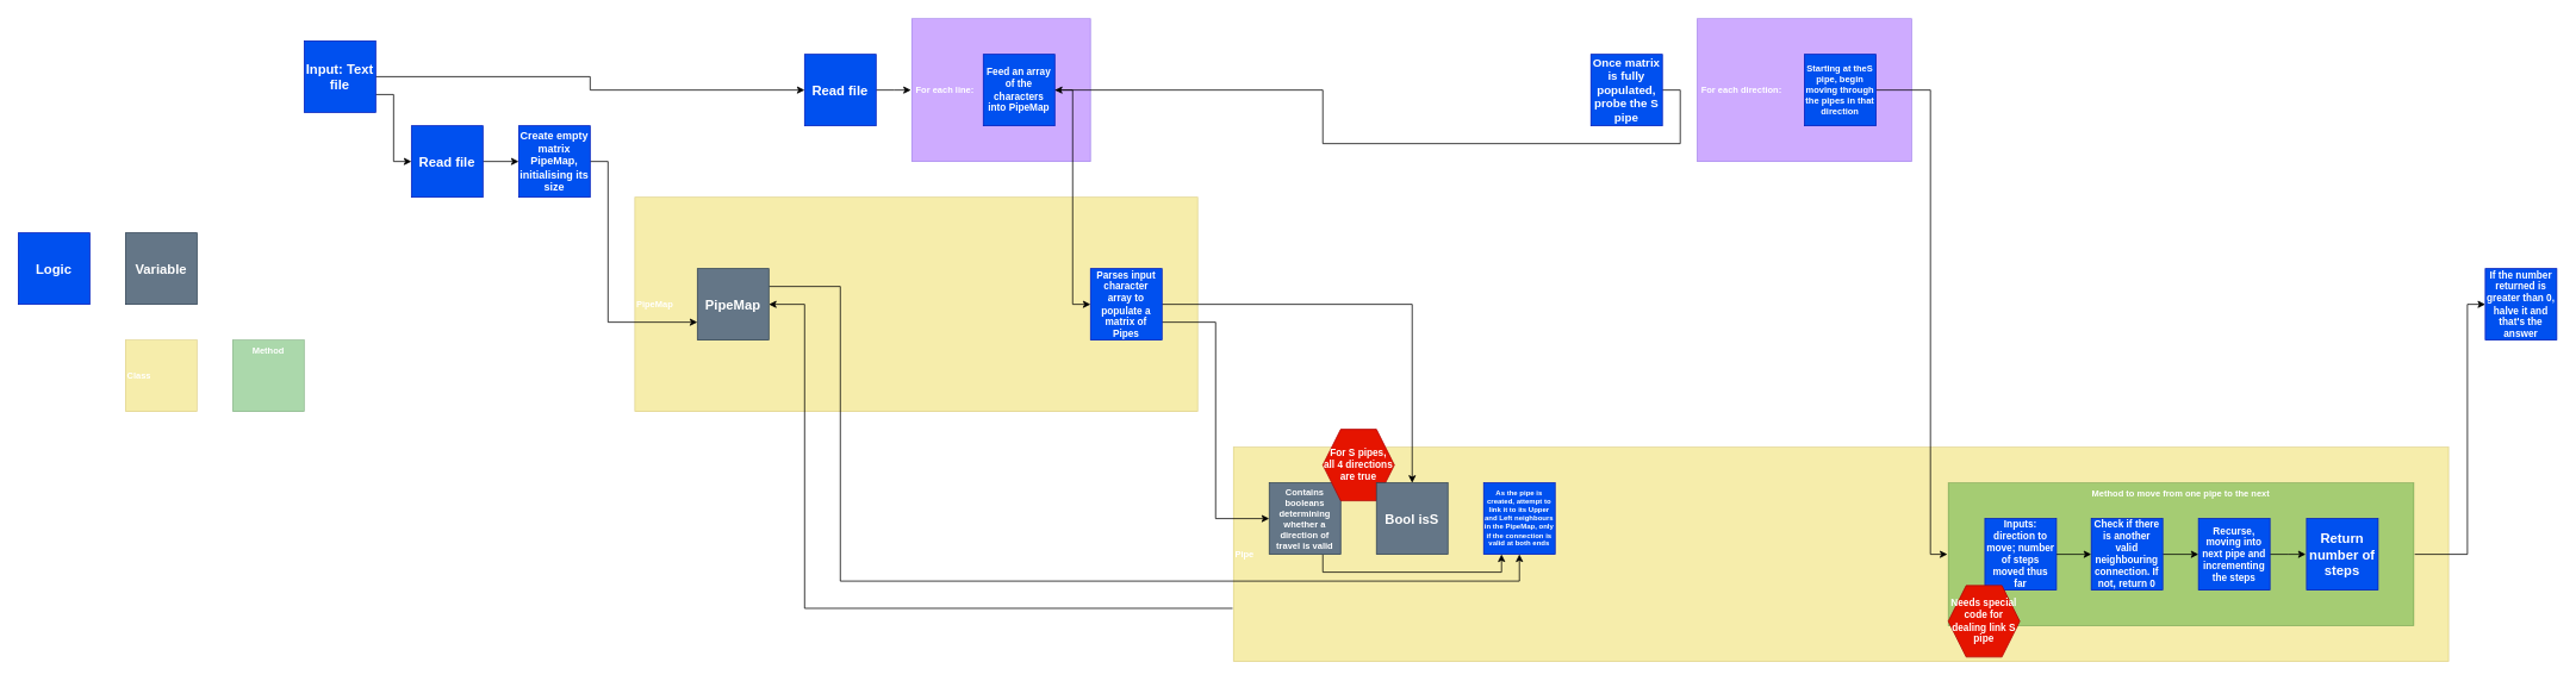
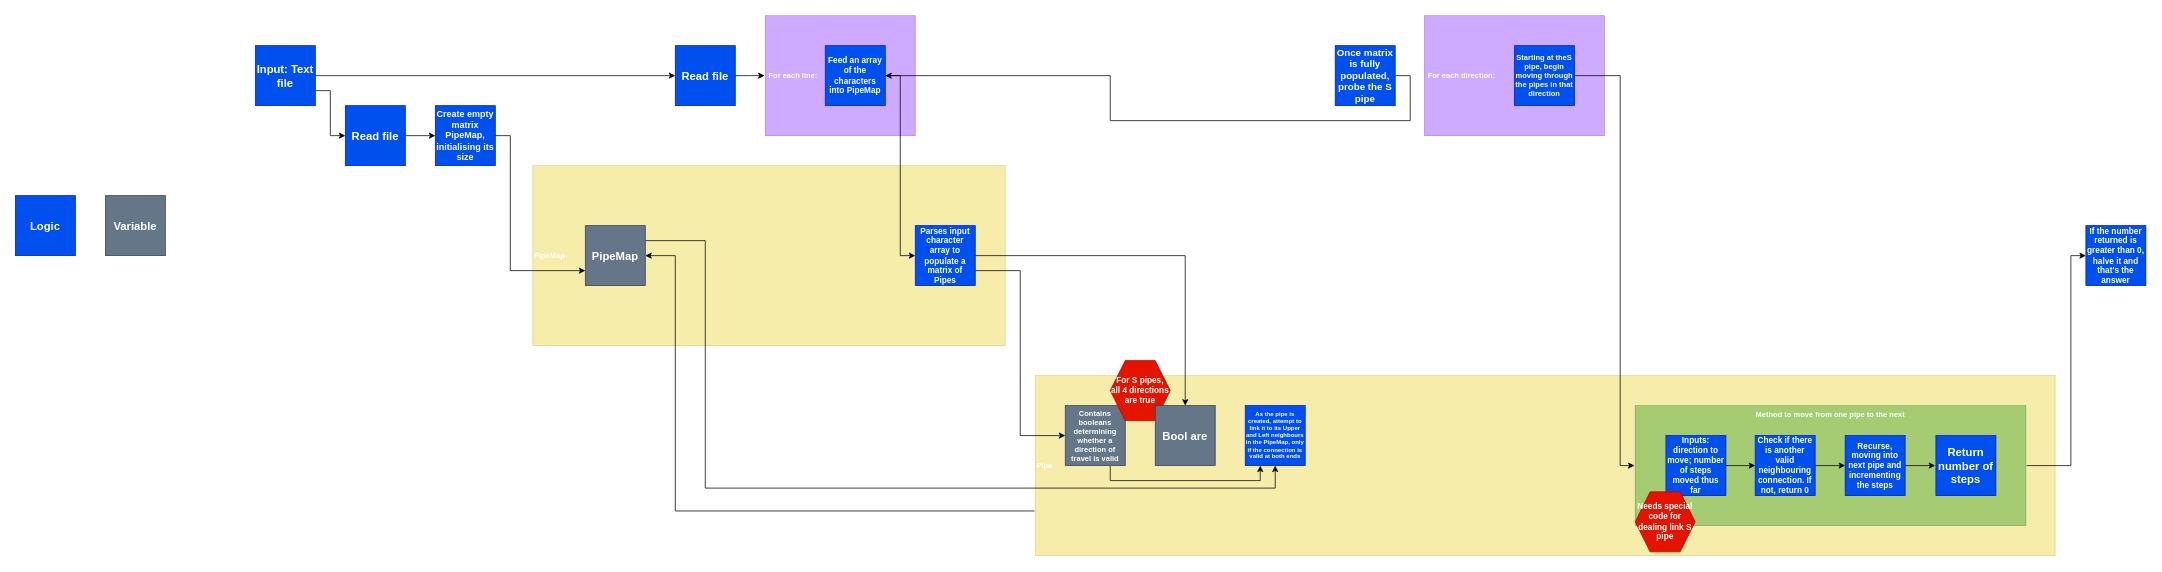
- <mxCell id="9" value="Input: Text file" style="rounded=0;whiteSpace=wrap;html=1;fillColor=#0050ef;fontColor=#ffffff;strokeColor=#001DBC;fontSize=15;fontStyle=1" parent="1" vertex="1"><mxGeometry x="340" y="45" width="80" height="80" as="geometry" /></mxCell>
+ <mxCell id="9" value="Input: Text file" style="rounded=0;whiteSpace=wrap;html=1;fillColor=#0050ef;fontColor=#ffffff;strokeColor=#001DBC;fontSize=15;fontStyle=1" parent="1" vertex="1"><mxGeometry x="340" y="60" width="80" height="80" as="geometry" /></mxCell>
- <mxCell id="15" value="Class" style="rounded=0;whiteSpace=wrap;html=1;fillColor=#e3c800;fontColor=#FFFFFF;strokeColor=#B09500;fontSize=10;fontStyle=1;align=left;opacity=33;perimeterSpacing=1;strokeWidth=1;" parent="1" vertex="1"><mxGeometry x="140" y="380" width="80" height="80" as="geometry" /></mxCell>
- <mxCell id="31" value="Method" style="rounded=0;whiteSpace=wrap;html=1;fillColor=#008a00;fontColor=#ffffff;strokeColor=#005700;fontSize=10;fontStyle=1;align=center;opacity=33;perimeterSpacing=1;strokeWidth=1;verticalAlign=top;" parent="1" vertex="1"><mxGeometry x="260" y="380" width="80" height="80" as="geometry" /></mxCell>
- <mxCell id="32" value="Bool isS" style="rounded=0;whiteSpace=wrap;html=1;fillColor=#647687;fontColor=#ffffff;strokeColor=#314354;fontSize=15;fontStyle=1" parent="1" vertex="1"><mxGeometry x="1540" y="540" width="80" height="80" as="geometry" /></mxCell>
+ <mxCell id="32" value="Bool are" style="rounded=0;whiteSpace=wrap;html=1;fillColor=#647687;fontColor=#ffffff;strokeColor=#314354;fontSize=15;fontStyle=1" parent="1" vertex="1"><mxGeometry x="1540" y="540" width="80" height="80" as="geometry" /></mxCell>
